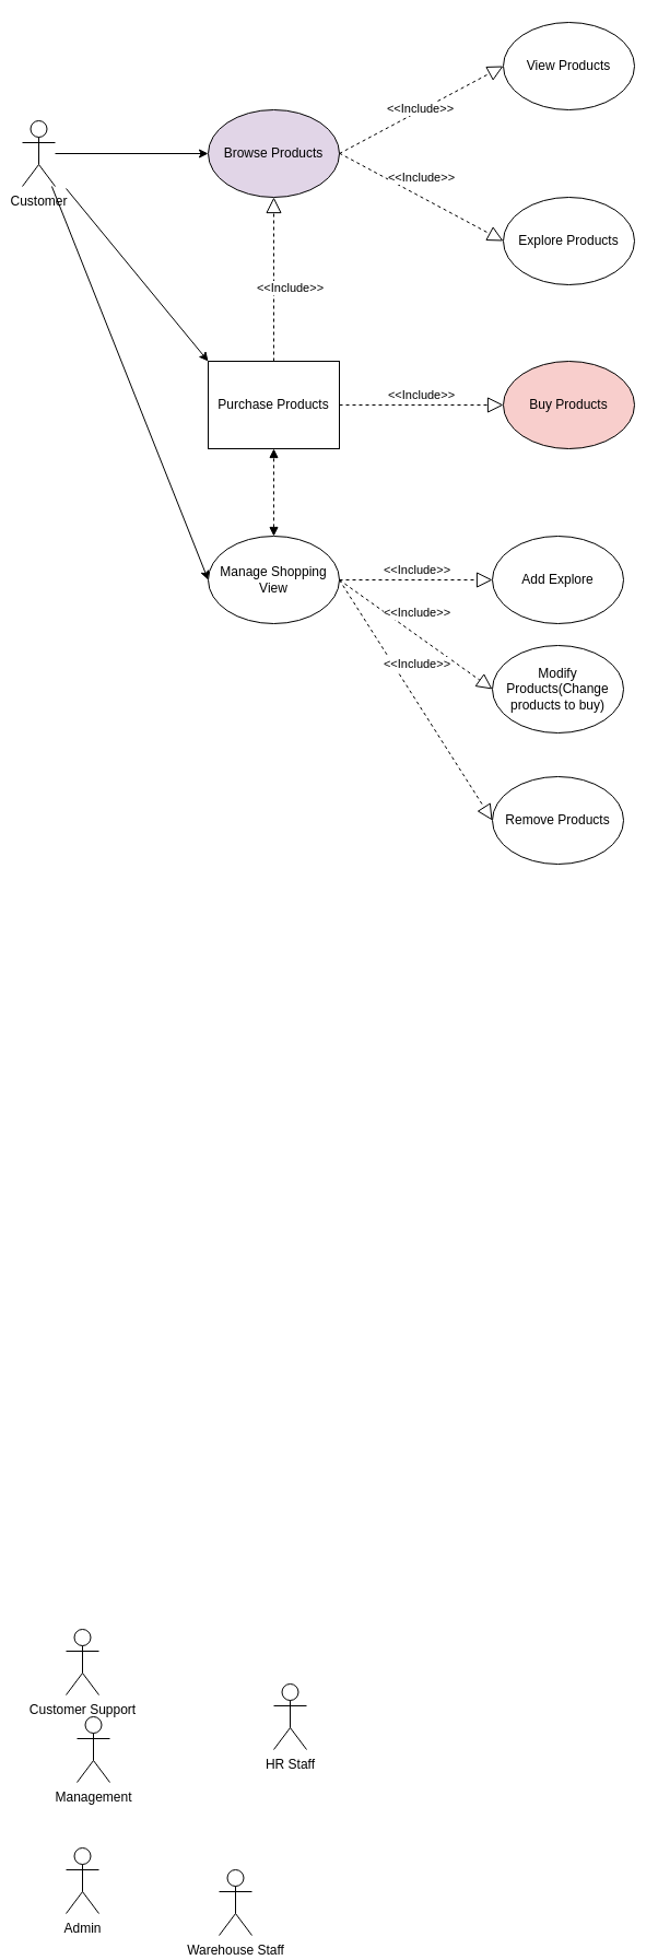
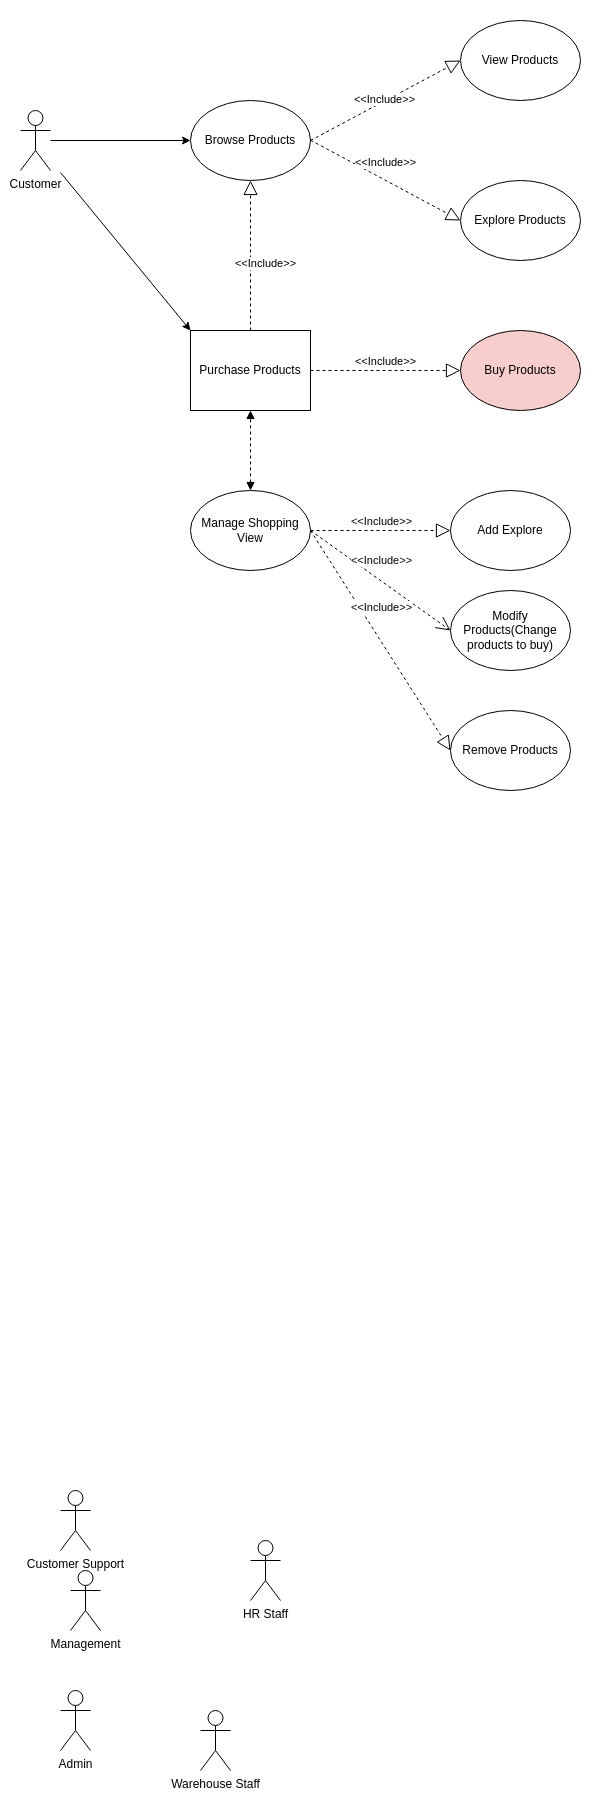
- <mxCell id="9" value="Browse Products" style="ellipse;whiteSpace=wrap;html=1;fillColor=#e1d5e7;" parent="1" vertex="1"><mxGeometry x="190" y="100" width="120" height="80" as="geometry" /></mxCell>
+ <mxCell id="9" value="Browse Products" style="ellipse;whiteSpace=wrap;html=1;" parent="1" vertex="1"><mxGeometry x="190" y="100" width="120" height="80" as="geometry" /></mxCell>
- <mxCell id="16" style="rounded=0;orthogonalLoop=1;jettySize=auto;html=1;entryX=0;entryY=0.5;entryDx=0;entryDy=0;" parent="1" source="3" target="23" edge="1"><mxGeometry relative="1" as="geometry"><mxPoint x="10" y="289.998" as="sourcePoint" /><mxPoint x="150" y="497.74" as="targetPoint" /></mxGeometry></mxCell>
- <mxCell id="29" value="" style="endArrow=block;dashed=1;endFill=0;endSize=12;html=1;rounded=0;exitX=1;exitY=0.5;exitDx=0;exitDy=0;entryX=0;entryY=0.5;entryDx=0;entryDy=0;" parent="1" source="23" target="28" edge="1"><mxGeometry width="160" relative="1" as="geometry"><mxPoint x="310" y="630" as="sourcePoint" /><mxPoint x="470" y="540" as="targetPoint" /></mxGeometry></mxCell>
+ <mxCell id="29" value="" style="endArrow=open;dashed=1;endFill=0;endSize=12;html=1;rounded=0;exitX=1;exitY=0.5;exitDx=0;exitDy=0;entryX=0;entryY=0.5;entryDx=0;entryDy=0;" parent="1" source="23" target="28" edge="1"><mxGeometry width="160" relative="1" as="geometry"><mxPoint x="310" y="630" as="sourcePoint" /><mxPoint x="470" y="540" as="targetPoint" /></mxGeometry></mxCell>
